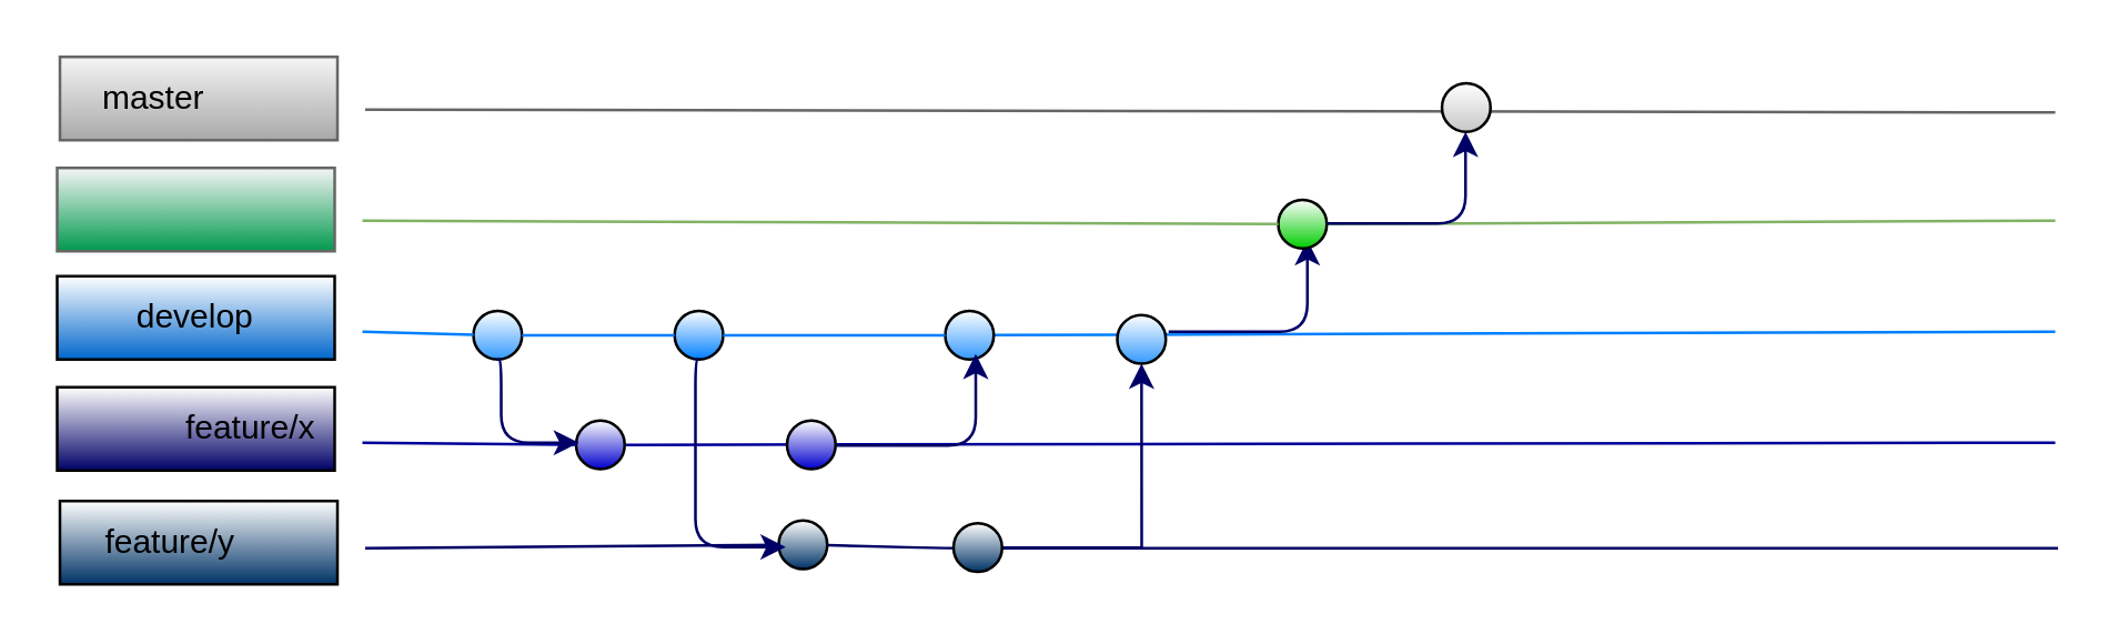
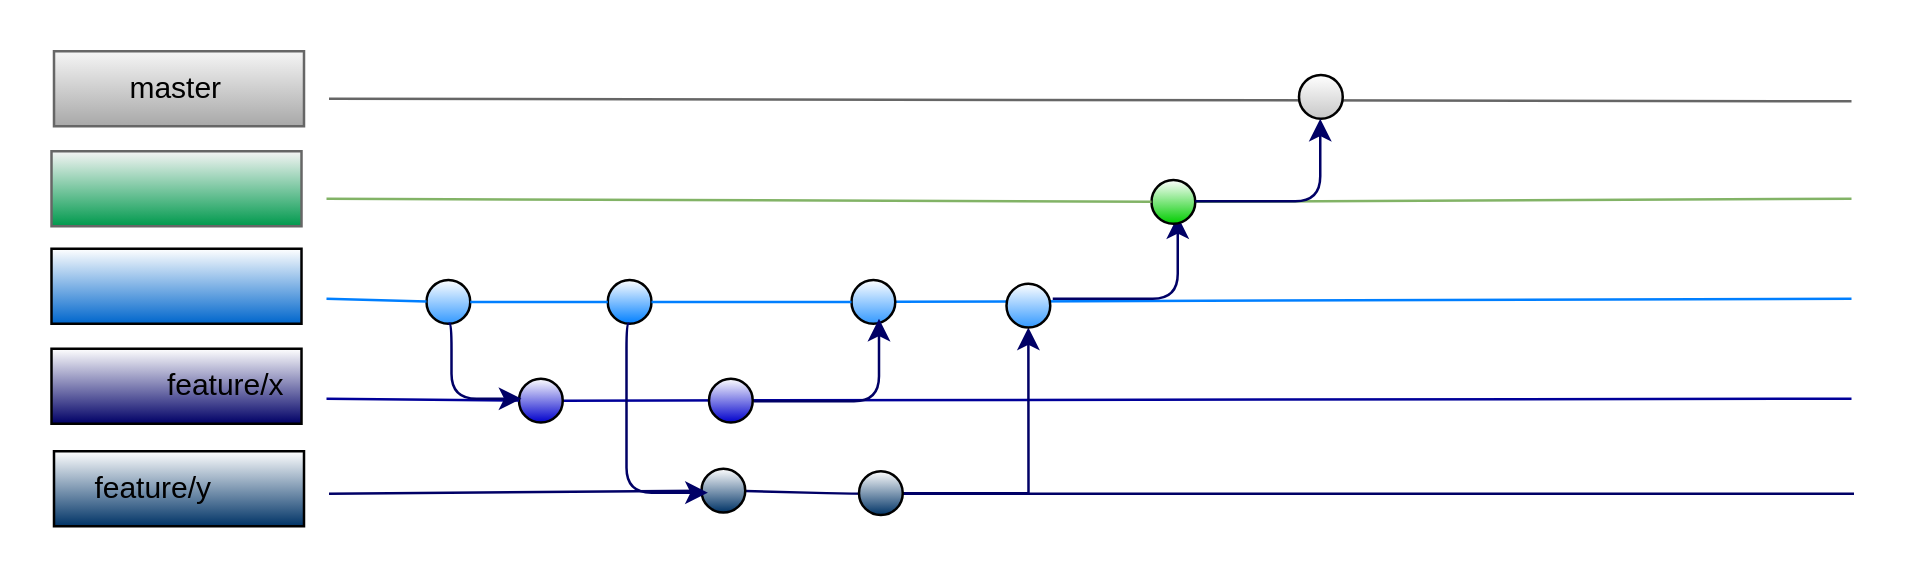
- <mxCell id="37" value="master" style="text;html=1;strokeColor=none;fillColor=none;align=center;verticalAlign=middle;whiteSpace=wrap;rounded=0;" vertex="1" parent="1"><mxGeometry x="35" y="25" width="40" height="20" as="geometry" /></mxCell>
+ <mxCell id="37" value="master" style="text;html=1;strokeColor=none;fillColor=none;align=center;verticalAlign=middle;whiteSpace=wrap;rounded=0;" vertex="1" parent="1"><mxGeometry x="50" y="25" width="40" height="20" as="geometry" /></mxCell>
- <mxCell id="8" value="develop" style="text;html=1;strokeColor=none;fillColor=none;align=center;verticalAlign=middle;whiteSpace=wrap;rounded=0;" parent="1" vertex="1"><mxGeometry x="50" y="104" width="40" height="20" as="geometry" /></mxCell>
